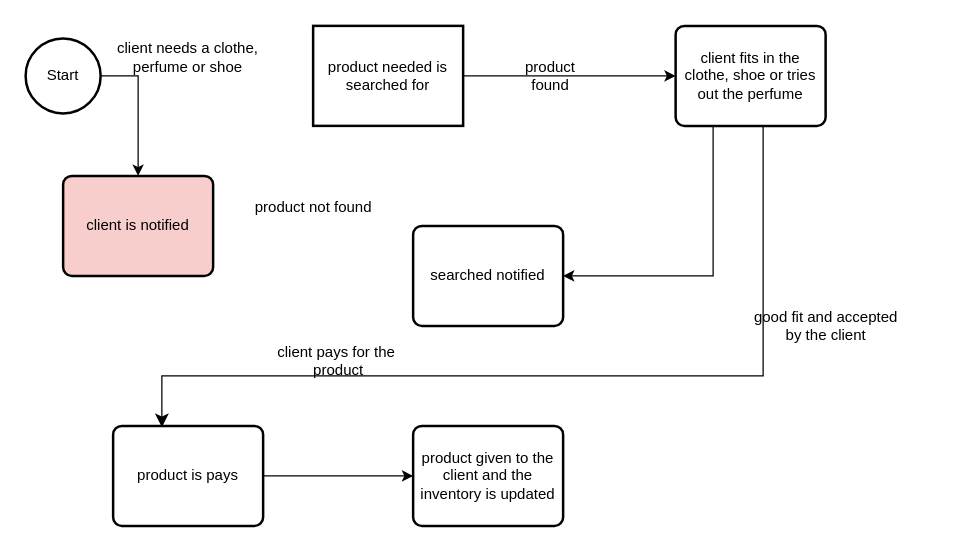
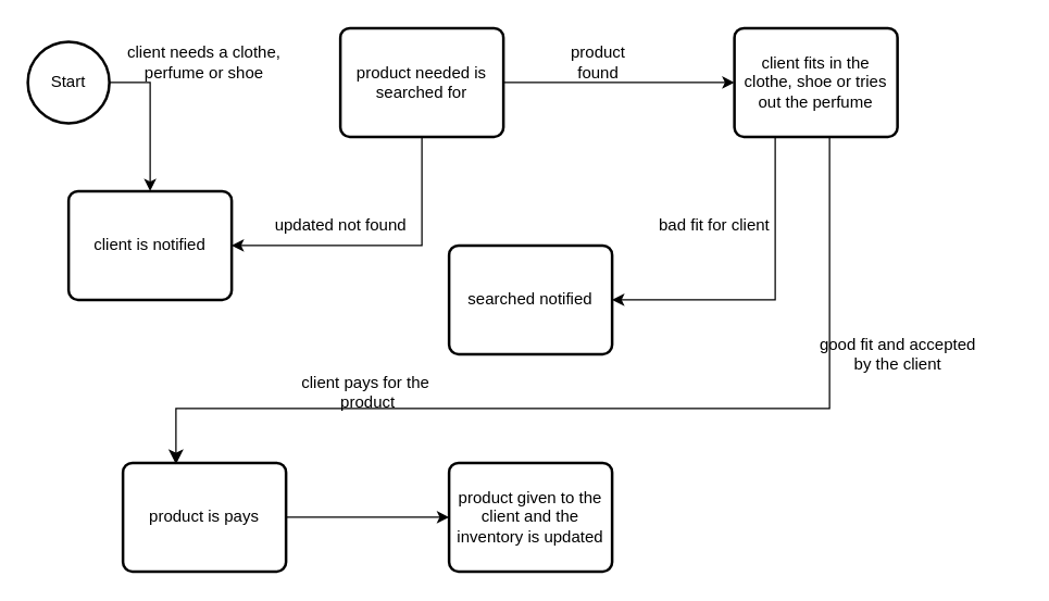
- <mxCell id="5" value="product needed is searched for" style="whiteSpace=wrap;html=1;absoluteArcSize=1;arcSize=14;strokeWidth=2;rounded=0;" vertex="1" parent="2"><mxGeometry x="230" width="120" height="80" as="geometry" /></mxCell>
+ <mxCell id="5" value="product needed is searched for" style="rounded=1;whiteSpace=wrap;html=1;absoluteArcSize=1;arcSize=14;strokeWidth=2;" vertex="1" parent="2"><mxGeometry x="230" width="120" height="80" as="geometry" /></mxCell>
- <mxCell id="12" value="product found" style="text;strokeColor=none;align=center;fillColor=none;html=1;verticalAlign=middle;whiteSpace=wrap;rounded=0;" vertex="1" parent="2"><mxGeometry x="390" y="25" width="60" height="30" as="geometry" /></mxCell>
+ <mxCell id="12" value="product found" style="text;strokeColor=none;align=center;fillColor=none;html=1;verticalAlign=middle;whiteSpace=wrap;rounded=0;" vertex="1" parent="2"><mxGeometry x="390" y="10" width="60" height="30" as="geometry" /></mxCell>
- <mxCell id="19" value="product not found" style="text;html=1;align=center;verticalAlign=middle;resizable=0;points=[];autosize=1;strokeColor=none;fillColor=none;" vertex="1" parent="2"><mxGeometry x="170" y="130" width="120" height="30" as="geometry" /></mxCell>
+ <mxCell id="19" value="updated not found" style="text;html=1;align=center;verticalAlign=middle;resizable=0;points=[];autosize=1;strokeColor=none;fillColor=none;" vertex="1" parent="2"><mxGeometry x="170" y="130" width="120" height="30" as="geometry" /></mxCell>
+ <mxCell id="22" value="bad fit for client" style="text;html=1;align=center;verticalAlign=middle;resizable=0;points=[];autosize=1;strokeColor=none;fillColor=none;" vertex="1" parent="2"><mxGeometry x="455" y="130" width="100" height="30" as="geometry" /></mxCell>
- <mxCell id="18" value="client is notified" style="rounded=1;whiteSpace=wrap;html=1;absoluteArcSize=1;arcSize=14;strokeWidth=2;fillColor=#f8cecc;" vertex="1" parent="2"><mxGeometry x="30" y="120" width="120" height="80" as="geometry" /></mxCell>
+ <mxCell id="18" value="client is notified" style="rounded=1;whiteSpace=wrap;html=1;absoluteArcSize=1;arcSize=14;strokeWidth=2;" vertex="1" parent="2"><mxGeometry x="30" y="120" width="120" height="80" as="geometry" /></mxCell>
+ <mxCell id="4" style="edgeStyle=orthogonalEdgeStyle;rounded=0;orthogonalLoop=1;jettySize=auto;html=1;exitX=0.5;exitY=1;exitDx=0;exitDy=0;entryX=1;entryY=0.5;entryDx=0;entryDy=0;" edge="1" parent="2" source="5" target="18"><mxGeometry relative="1" as="geometry"><mxPoint x="230" y="170" as="targetPoint" /><Array as="points"><mxPoint x="290" y="160" /></Array></mxGeometry></mxCell>
